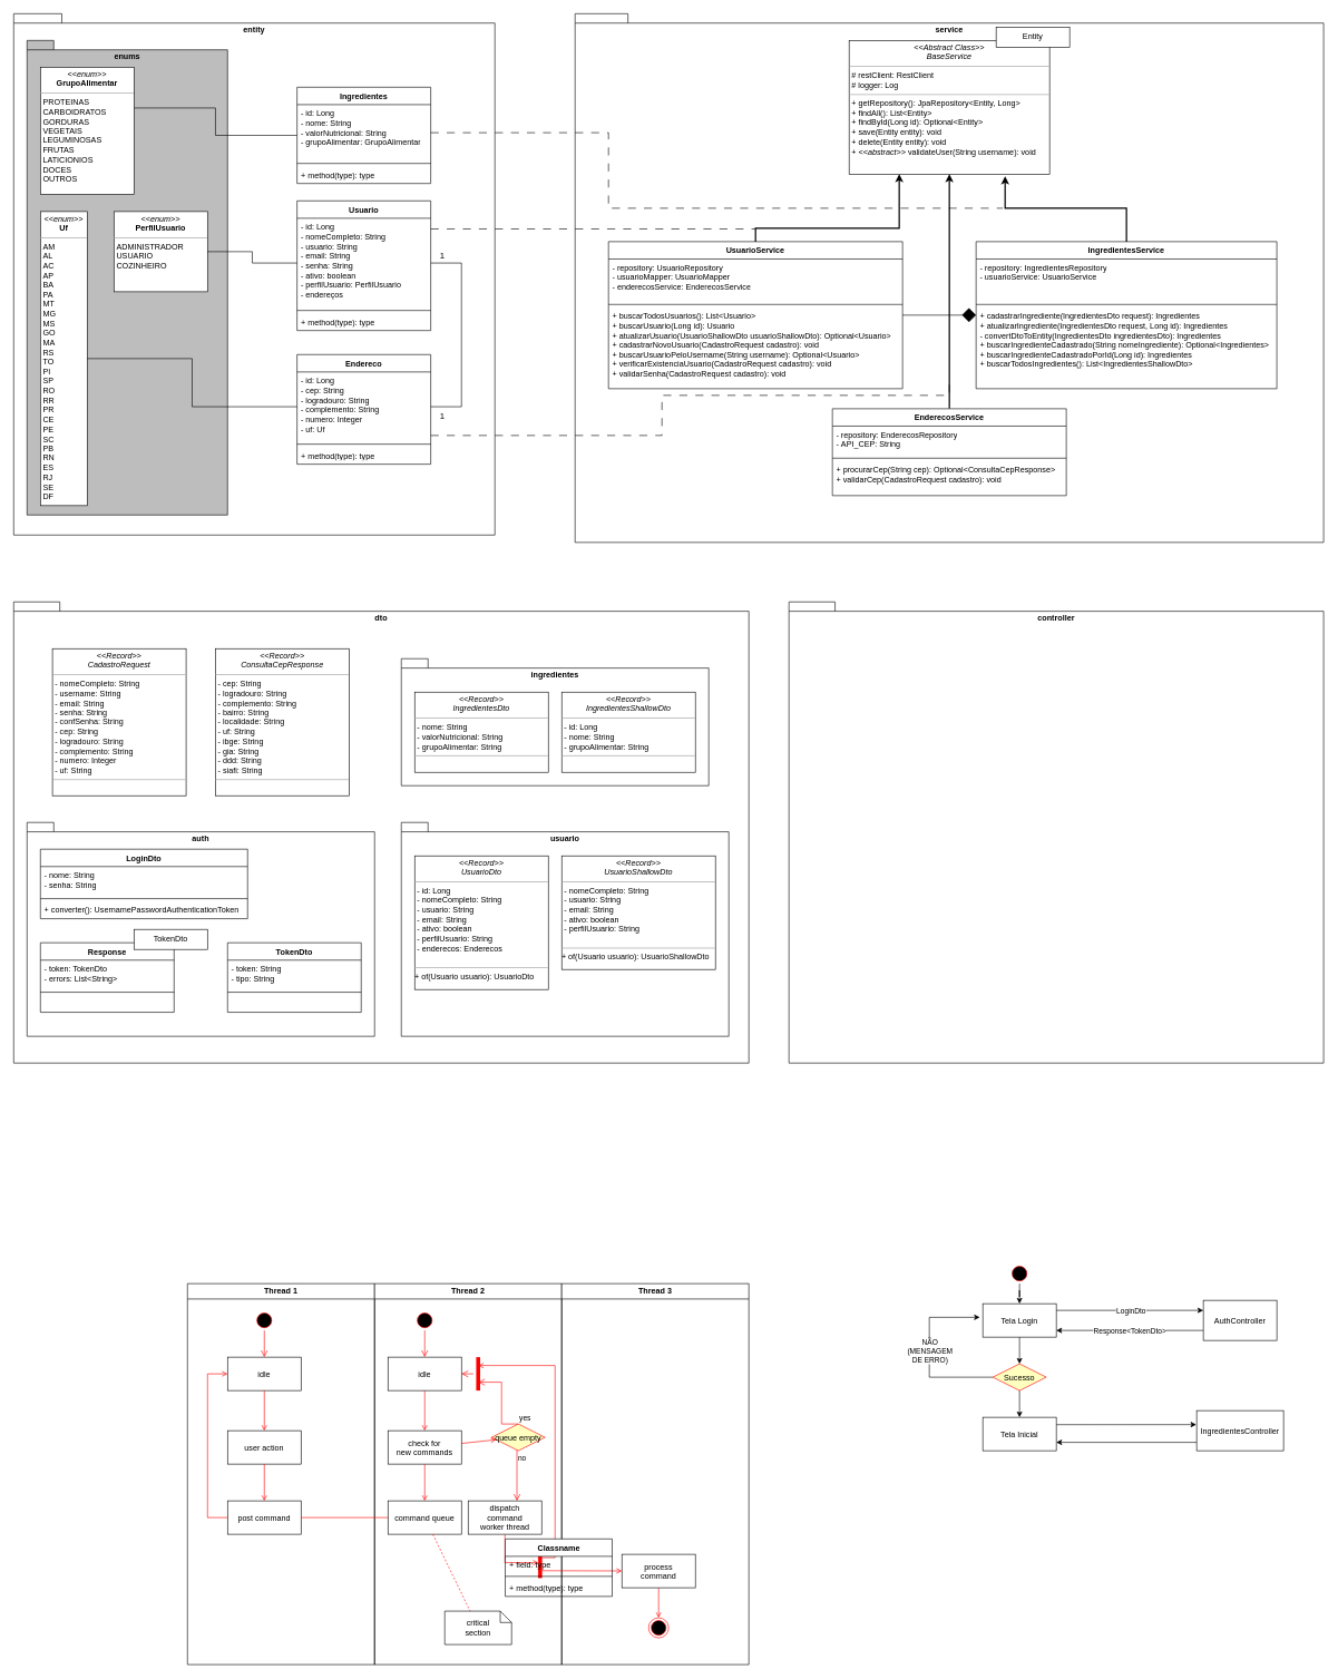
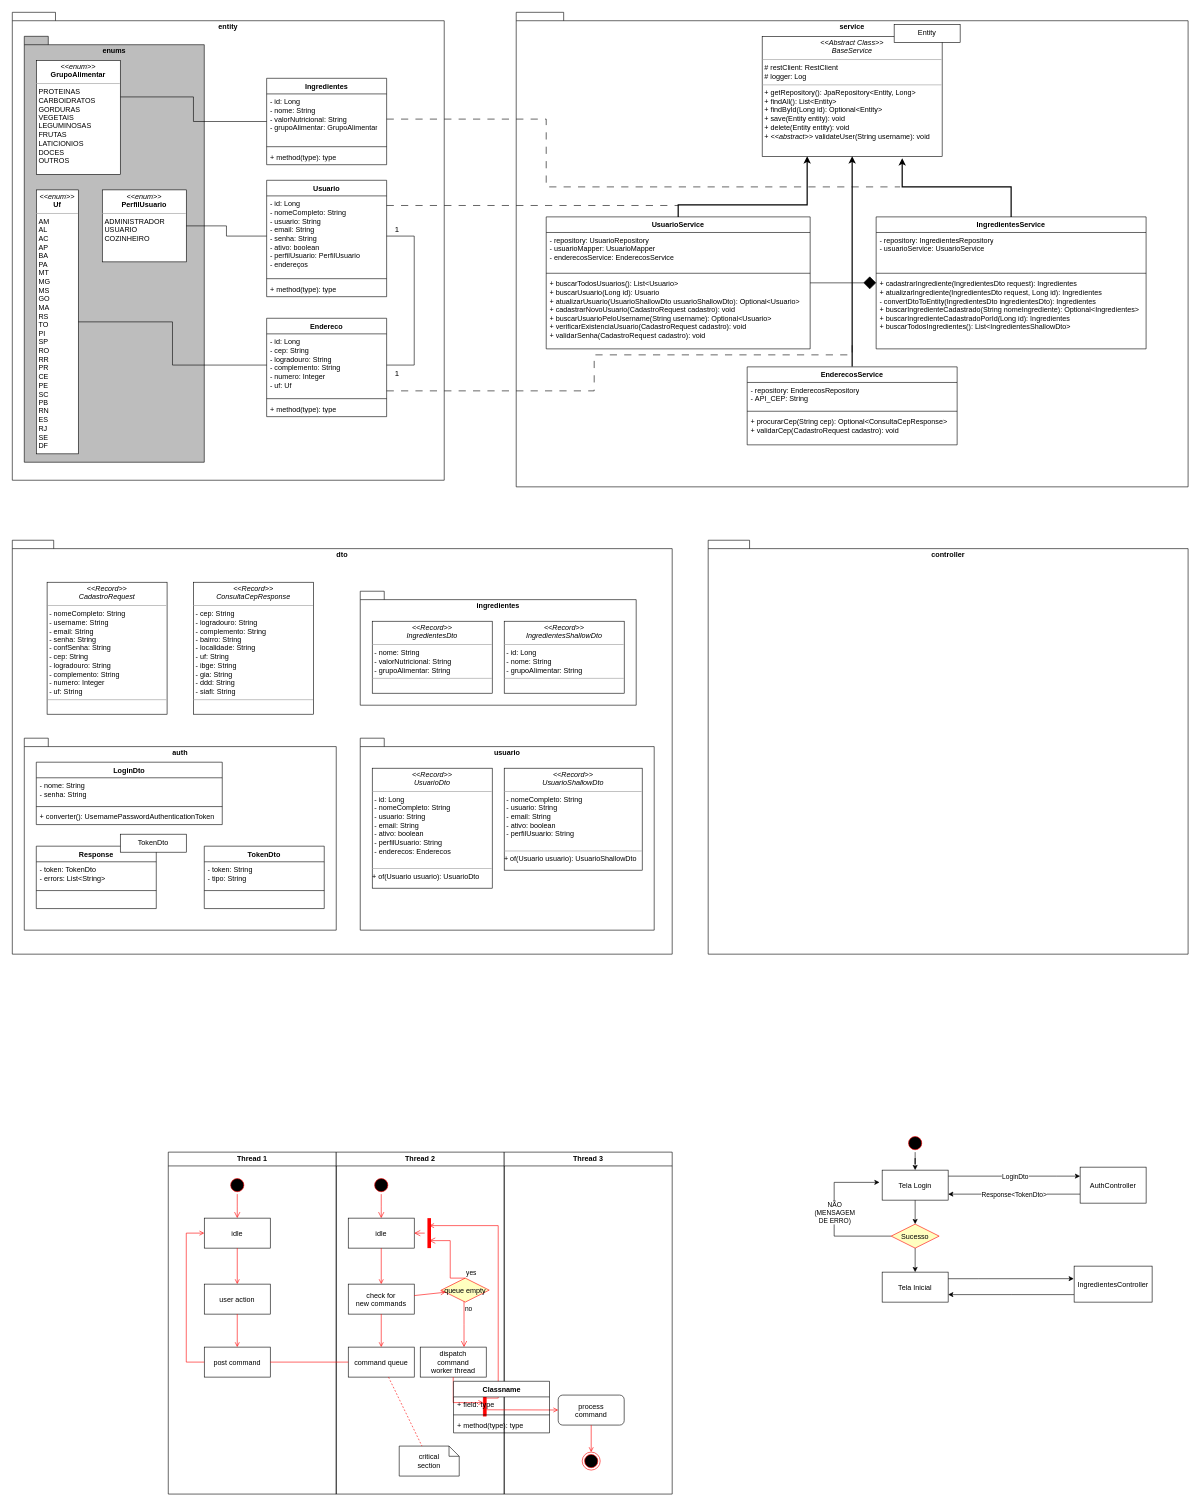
- <mxCell id="36" value="process&#10;command" style="" parent="35" vertex="1"><mxGeometry x="90" y="405" width="110" height="50" as="geometry" /></mxCell>
+ <mxCell id="36" value="process&#10;command" style="rounded=1;" parent="35" vertex="1"><mxGeometry x="90" y="405" width="110" height="50" as="geometry" /></mxCell>
